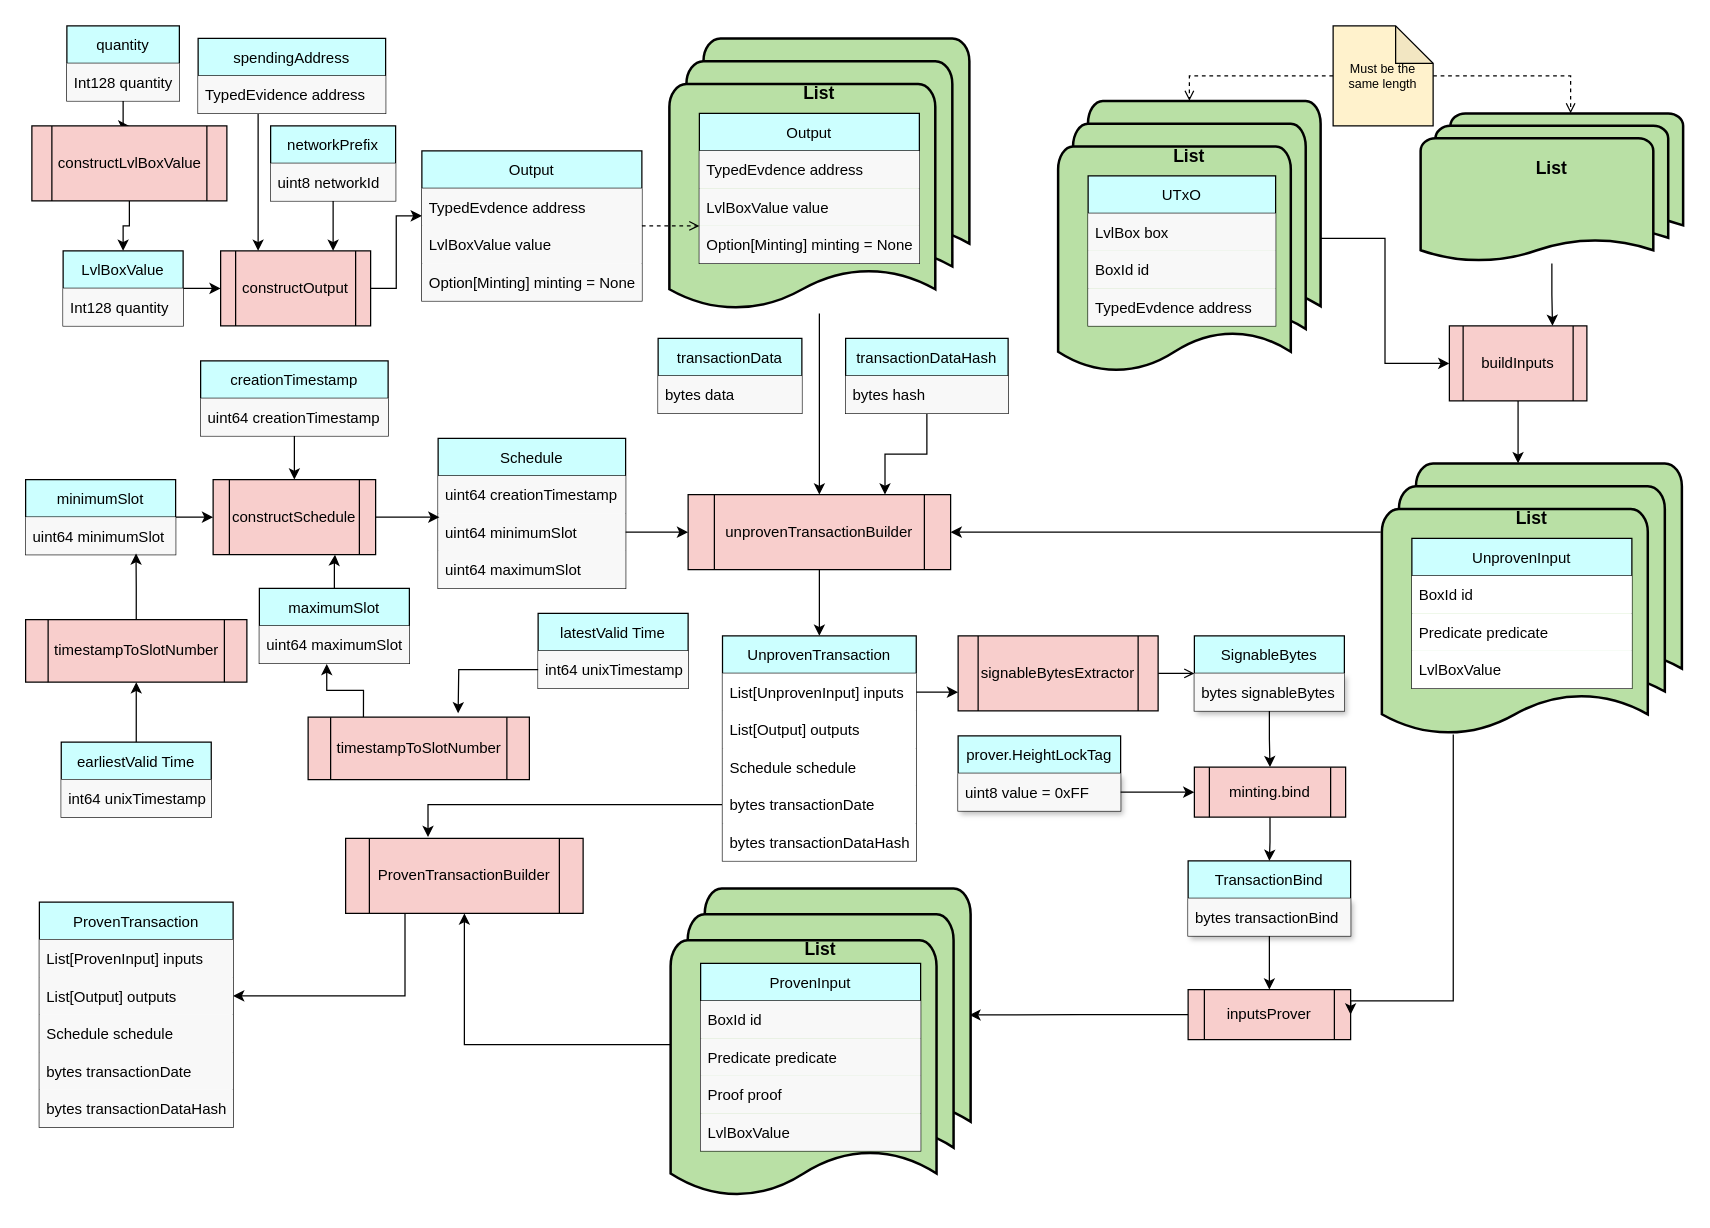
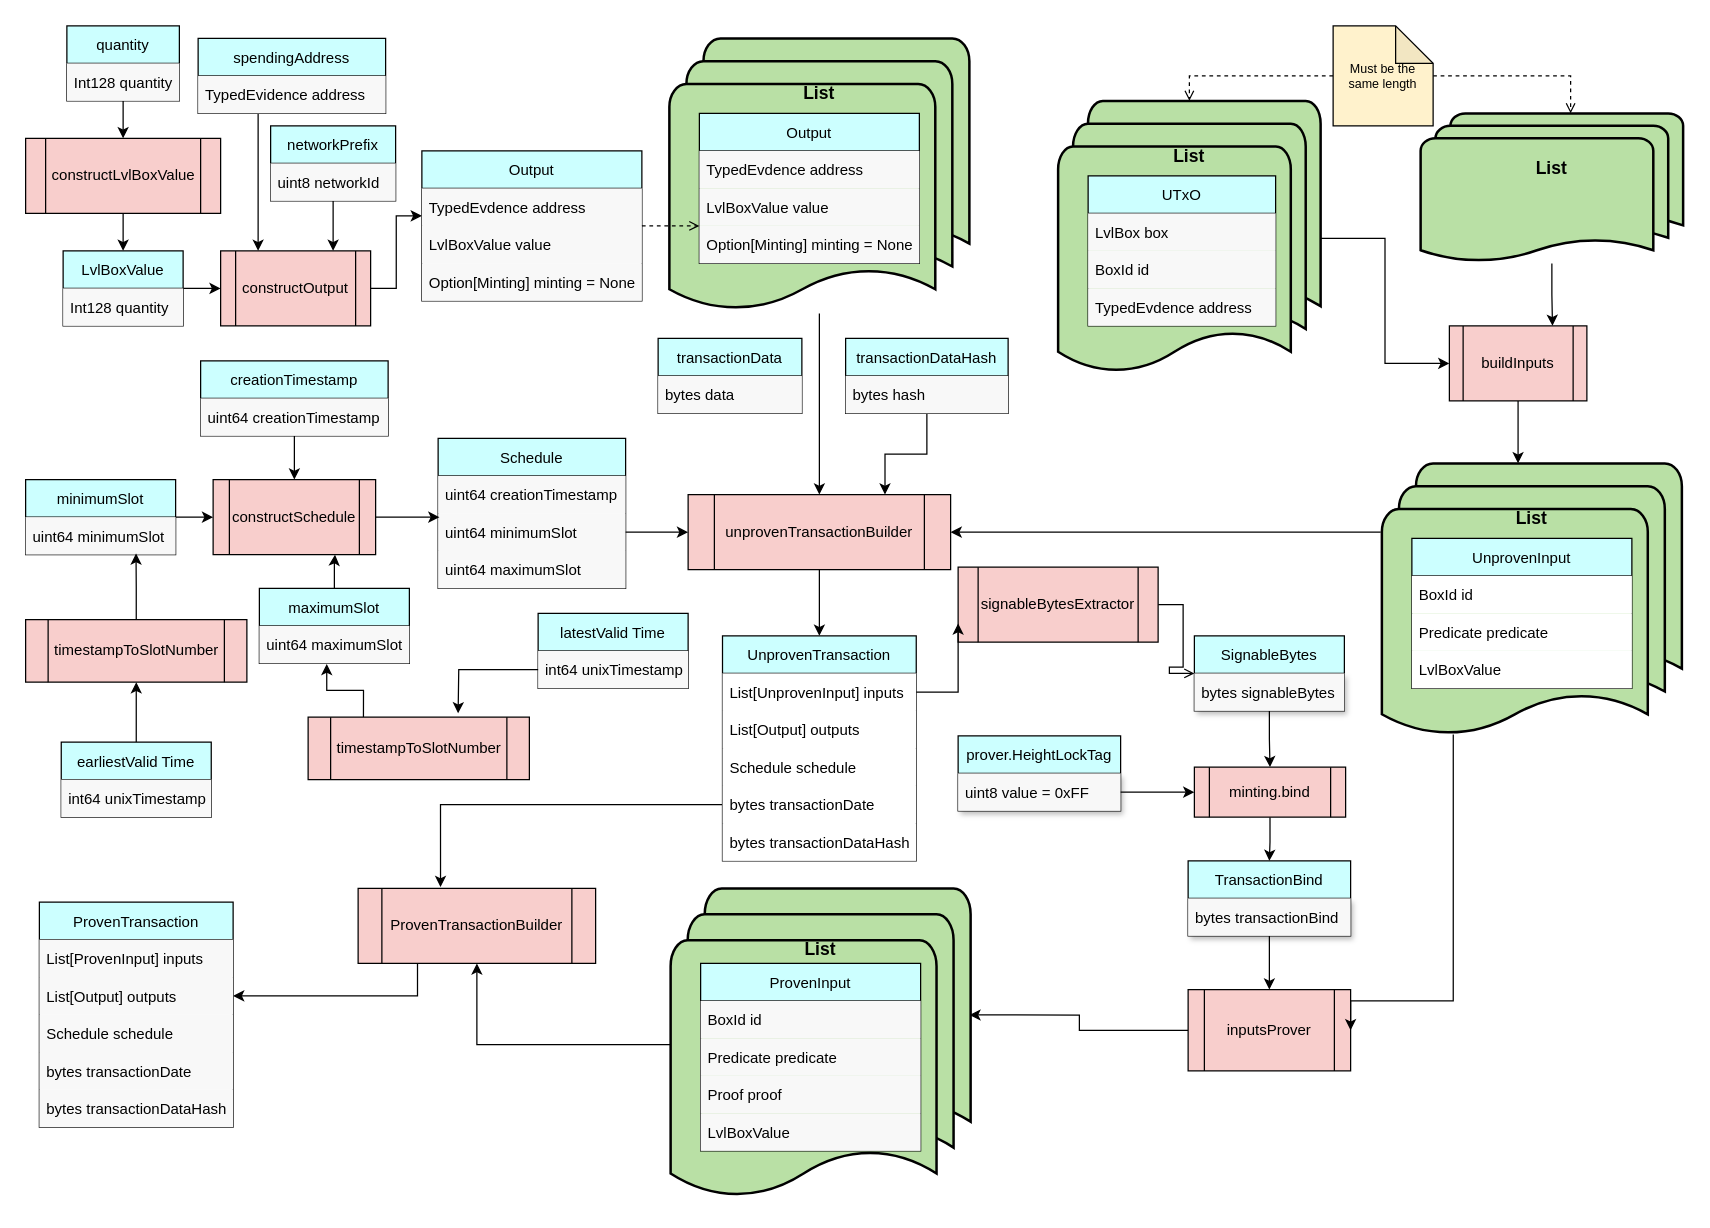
- <mxCell id="37" value="constructLvlBoxValue" style="shape=process;whiteSpace=wrap;html=1;backgroundOutline=1;fillColor=#F8CECC;" parent="1" vertex="1"><mxGeometry x="25" y="100" width="156" height="60" as="geometry" /></mxCell>
+ <mxCell id="37" value="constructLvlBoxValue" style="shape=process;whiteSpace=wrap;html=1;backgroundOutline=1;fillColor=#F8CECC;" parent="1" vertex="1"><mxGeometry x="20" y="110" width="156" height="60" as="geometry" /></mxCell>
- <mxCell id="83" value="signableBytesExtractor" style="shape=process;whiteSpace=wrap;html=1;backgroundOutline=1;fillColor=#F8CECC;" parent="1" vertex="1"><mxGeometry x="766" y="508" width="160" height="60" as="geometry" /></mxCell>
+ <mxCell id="83" value="signableBytesExtractor" style="shape=process;whiteSpace=wrap;html=1;backgroundOutline=1;fillColor=#F8CECC;" parent="1" vertex="1"><mxGeometry x="766" y="453" width="160" height="60" as="geometry" /></mxCell>
- <mxCell id="107" value="ProvenTransactionBuilder" style="shape=process;whiteSpace=wrap;html=1;backgroundOutline=1;fillColor=#F8CECC;" parent="1" vertex="1"><mxGeometry x="276" y="670" width="190" height="60" as="geometry" /></mxCell>
+ <mxCell id="107" value="ProvenTransactionBuilder" style="shape=process;whiteSpace=wrap;html=1;backgroundOutline=1;fillColor=#F8CECC;" parent="1" vertex="1"><mxGeometry x="286" y="710" width="190" height="60" as="geometry" /></mxCell>
- <mxCell id="97" value="inputsProver" style="shape=process;whiteSpace=wrap;html=1;backgroundOutline=1;fillColor=#F8CECC;" parent="1" vertex="1"><mxGeometry x="950" y="791" width="130" height="40" as="geometry" /></mxCell>
+ <mxCell id="97" value="inputsProver" style="shape=process;whiteSpace=wrap;html=1;backgroundOutline=1;fillColor=#F8CECC;" parent="1" vertex="1"><mxGeometry x="950" y="791" width="130" height="65" as="geometry" /></mxCell>
